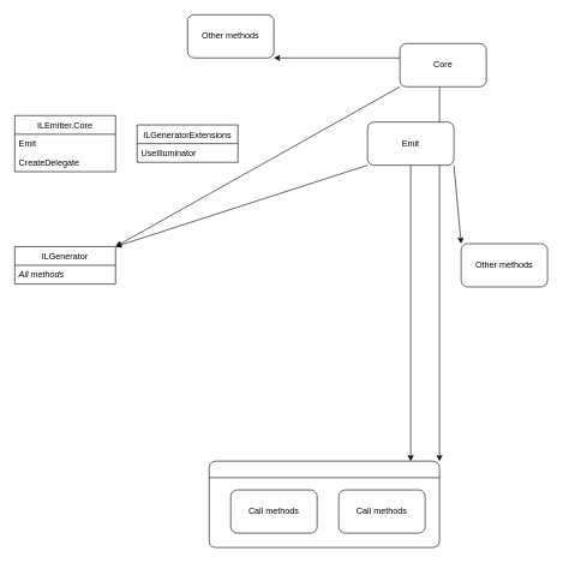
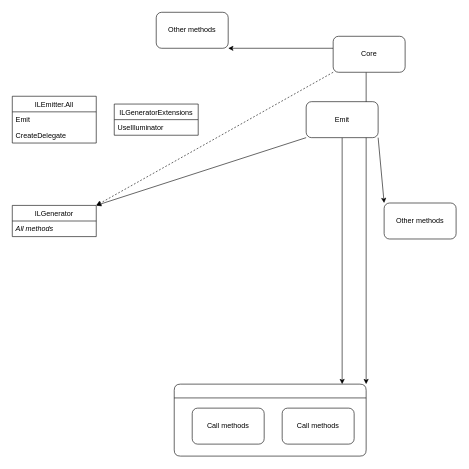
- <mxCell id="7" value="ILEmitter.Core" style="swimlane;fontStyle=0;childLayout=stackLayout;horizontal=1;startSize=26;fillColor=none;horizontalStack=0;resizeParent=1;resizeParentMax=0;resizeLast=0;collapsible=1;marginBottom=0;" vertex="1" parent="1"><mxGeometry width="140" height="78" as="geometry" x="20" y="160" /></mxCell>
+ <mxCell id="7" value="ILEmitter.All" style="swimlane;fontStyle=0;childLayout=stackLayout;horizontal=1;startSize=26;fillColor=none;horizontalStack=0;resizeParent=1;resizeParentMax=0;resizeLast=0;collapsible=1;marginBottom=0;" vertex="1" parent="1"><mxGeometry width="140" height="78" as="geometry" x="20" y="160" /></mxCell>
- <mxCell id="12" style="rounded=0;orthogonalLoop=1;jettySize=auto;html=1;orthogonal=1;" edge="1" parent="1" source="15" target="5"><mxGeometry relative="1" as="geometry" /></mxCell>
+ <mxCell id="12" style="rounded=0;orthogonalLoop=1;jettySize=auto;html=1;orthogonal=1;dashed=1;" edge="1" parent="1" source="15" target="5"><mxGeometry relative="1" as="geometry" /></mxCell>
